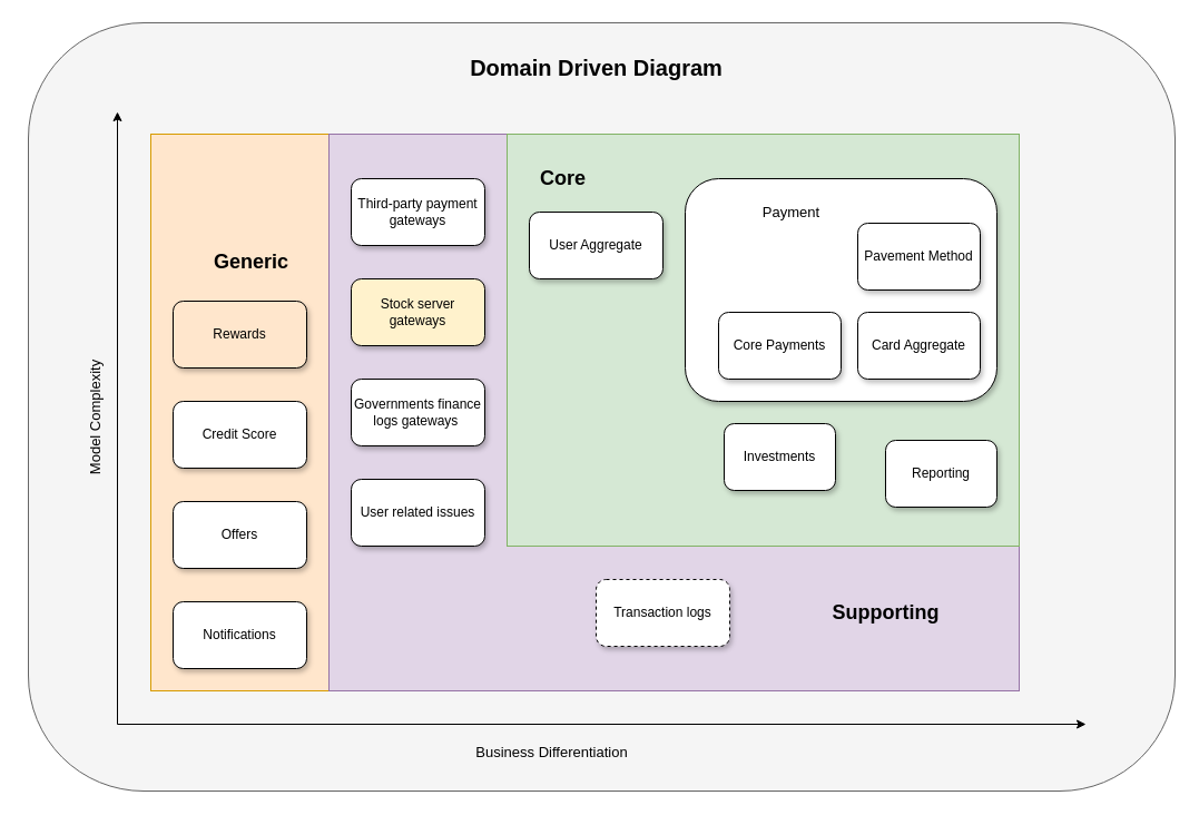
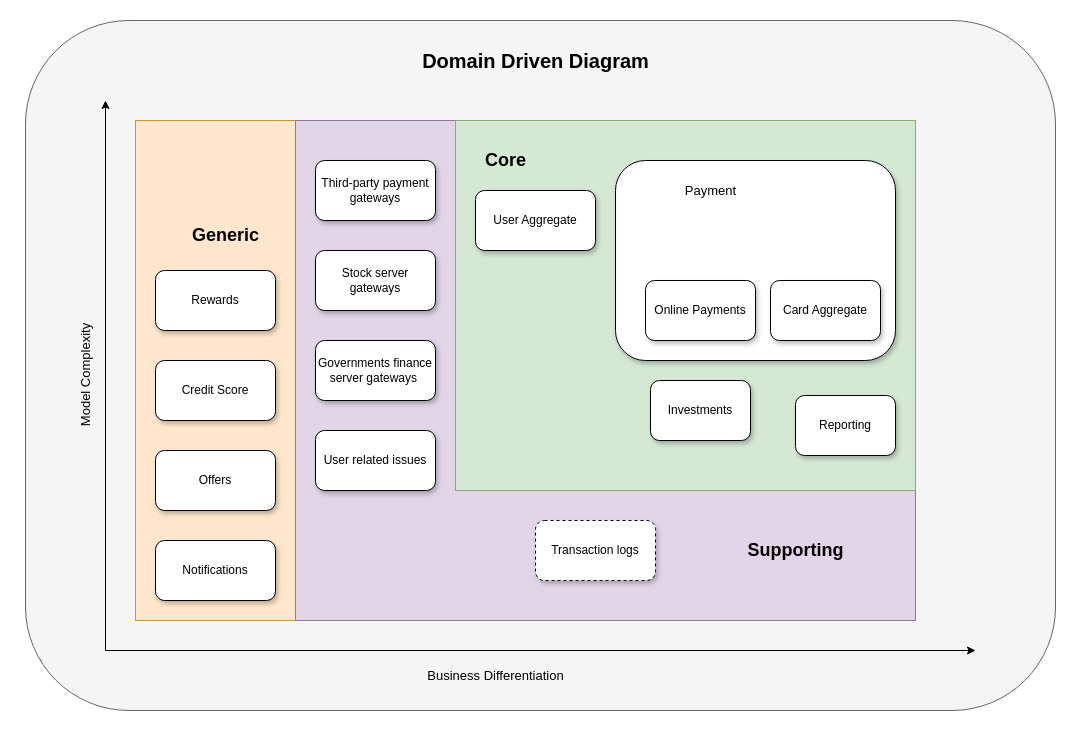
- <mxCell id="8" value="Pavement Method" style="rounded=1;whiteSpace=wrap;html=1;shadow=1;" vertex="1" parent="1"><mxGeometry x="770" y="200" width="110" height="60" as="geometry" /></mxCell>
- <mxCell id="20" value="Stock server gateways" style="rounded=1;whiteSpace=wrap;html=1;shadow=1;fillColor=#fff2cc;" vertex="1" parent="1"><mxGeometry x="315" y="250" width="120" height="60" as="geometry" /></mxCell>
+ <mxCell id="20" value="Stock server gateways" style="rounded=1;whiteSpace=wrap;html=1;shadow=1;" vertex="1" parent="1"><mxGeometry x="315" y="250" width="120" height="60" as="geometry" /></mxCell>
- <mxCell id="23" value="Rewards" style="rounded=1;whiteSpace=wrap;html=1;glass=0;shadow=1;fillColor=#ffe6cc;" vertex="1" parent="1"><mxGeometry x="155" y="270" width="120" height="60" as="geometry" /></mxCell>
+ <mxCell id="23" value="Rewards" style="rounded=1;whiteSpace=wrap;html=1;glass=0;shadow=1;" vertex="1" parent="1"><mxGeometry x="155" y="270" width="120" height="60" as="geometry" /></mxCell>
- <mxCell id="12" value="Core Payments" style="rounded=1;whiteSpace=wrap;html=1;shadow=1;" vertex="1" parent="1"><mxGeometry x="645" y="280" width="110" height="60" as="geometry" /></mxCell>
+ <mxCell id="12" value="Online Payments" style="rounded=1;whiteSpace=wrap;html=1;shadow=1;" vertex="1" parent="1"><mxGeometry x="645" y="280" width="110" height="60" as="geometry" /></mxCell>
- <mxCell id="21" value="Governments finance logs gateways&amp;nbsp;" style="rounded=1;whiteSpace=wrap;html=1;shadow=1;" vertex="1" parent="1"><mxGeometry x="315" y="340" width="120" height="60" as="geometry" /></mxCell>
+ <mxCell id="21" value="Governments finance server gateways&amp;nbsp;" style="rounded=1;whiteSpace=wrap;html=1;shadow=1;" vertex="1" parent="1"><mxGeometry x="315" y="340" width="120" height="60" as="geometry" /></mxCell>
